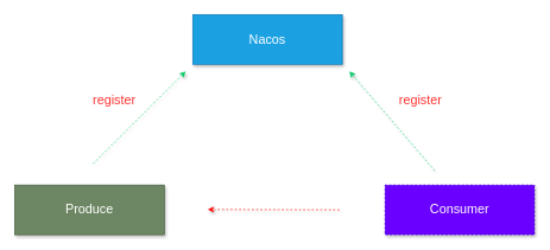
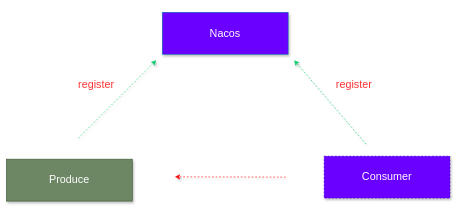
- <mxCell id="2" value="&lt;font style=&quot;font-size: 18px&quot;&gt;Nacos&lt;/font&gt;" style="rounded=0;whiteSpace=wrap;html=1;fillColor=#1ba1e2;strokeColor=#006EAF;fontColor=#ffffff;shadow=1;" parent="1" vertex="1"><mxGeometry x="270" y="20" width="210" height="70" as="geometry" /></mxCell>
+ <mxCell id="2" value="&lt;font style=&quot;font-size: 18px&quot;&gt;Nacos&lt;/font&gt;" style="rounded=0;whiteSpace=wrap;html=1;fillColor=#6a00ff;strokeColor=#006EAF;fontColor=#ffffff;shadow=1;" parent="1" vertex="1"><mxGeometry x="270" y="20" width="210" height="70" as="geometry" /></mxCell>
- <mxCell id="3" value="&lt;font style=&quot;font-size: 18px&quot;&gt;Produce&lt;br&gt;&lt;/font&gt;" style="rounded=0;whiteSpace=wrap;html=1;fillColor=#6d8764;strokeColor=#3A5431;fontColor=#ffffff;shadow=1;" parent="1" vertex="1"><mxGeometry x="20" y="260" width="210" height="70" as="geometry" /></mxCell>
+ <mxCell id="3" value="&lt;font style=&quot;font-size: 18px&quot;&gt;Produce&lt;br&gt;&lt;/font&gt;" style="rounded=0;whiteSpace=wrap;html=1;fillColor=#6d8764;strokeColor=#3A5431;fontColor=#ffffff;shadow=1;" parent="1" vertex="1"><mxGeometry x="10" y="265" width="210" height="70" as="geometry" /></mxCell>
